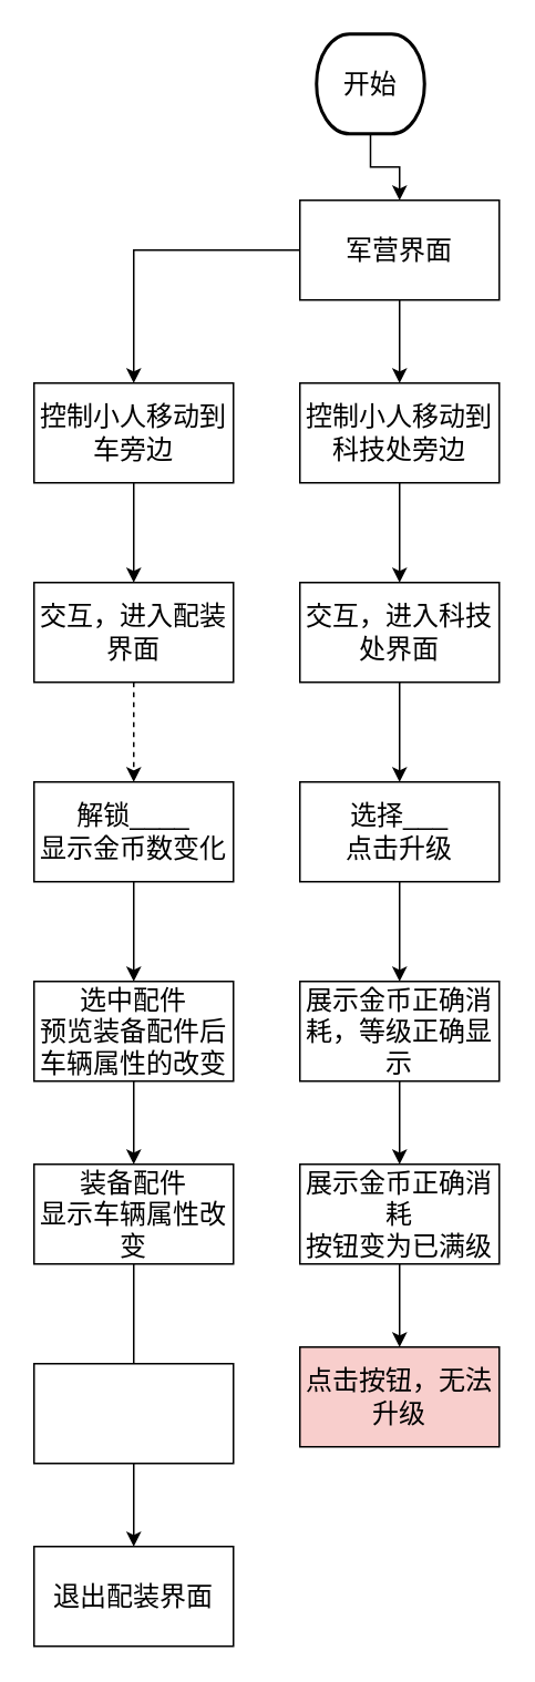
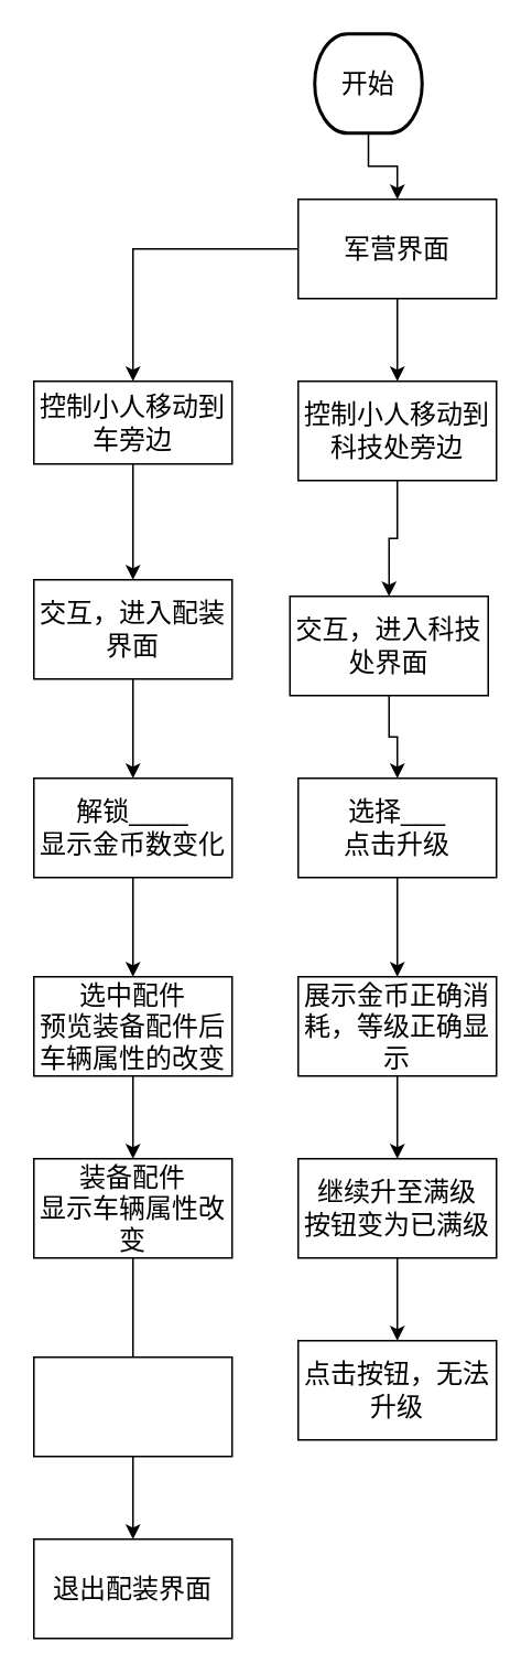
- <mxCell id="8" value="&lt;font style=&quot;font-size: 16px;&quot;&gt;控制小人移动到车旁边&lt;/font&gt;" style="rounded=0;whiteSpace=wrap;html=1;" parent="1" vertex="1"><mxGeometry x="20" y="230" width="120" height="60" as="geometry" /></mxCell>
+ <mxCell id="8" value="&lt;font style=&quot;font-size: 16px;&quot;&gt;控制小人移动到车旁边&lt;/font&gt;" style="rounded=0;whiteSpace=wrap;html=1;" parent="1" vertex="1"><mxGeometry x="20" y="230" width="120" height="50" as="geometry" /></mxCell>
- <mxCell id="21" value="&lt;font style=&quot;font-size: 16px;&quot;&gt;交互，进入科技处界面&lt;/font&gt;" style="rounded=0;whiteSpace=wrap;html=1;" parent="1" vertex="1"><mxGeometry x="180" y="350" width="120" height="60" as="geometry" /></mxCell>
+ <mxCell id="21" value="&lt;font style=&quot;font-size: 16px;&quot;&gt;交互，进入科技处界面&lt;/font&gt;" style="rounded=0;whiteSpace=wrap;html=1;" parent="1" vertex="1"><mxGeometry x="175" y="360" width="120" height="60" as="geometry" /></mxCell>
- <mxCell id="9" style="edgeStyle=orthogonalEdgeStyle;rounded=0;orthogonalLoop=1;jettySize=auto;html=1;exitX=0.5;exitY=1;exitDx=0;exitDy=0;entryX=0.5;entryY=0;entryDx=0;entryDy=0;dashed=1;" parent="1" source="10" target="12" edge="1"><mxGeometry relative="1" as="geometry" /></mxCell>
+ <mxCell id="9" style="edgeStyle=orthogonalEdgeStyle;rounded=0;orthogonalLoop=1;jettySize=auto;html=1;exitX=0.5;exitY=1;exitDx=0;exitDy=0;entryX=0.5;entryY=0;entryDx=0;entryDy=0;" parent="1" source="10" target="12" edge="1"><mxGeometry relative="1" as="geometry" /></mxCell>
- <mxCell id="27" value="&lt;span style=&quot;font-size: 16px;&quot;&gt;展示金币正确消耗&lt;/span&gt;&lt;div&gt;&lt;span style=&quot;font-size: 16px;&quot;&gt;按钮变为已满级&lt;/span&gt;&lt;/div&gt;" style="rounded=0;whiteSpace=wrap;html=1;" parent="1" vertex="1"><mxGeometry x="180" y="700" width="120" height="60" as="geometry" /></mxCell>
+ <mxCell id="27" value="&lt;span style=&quot;font-size: 16px;&quot;&gt;继续升至满级&lt;/span&gt;&lt;div&gt;&lt;span style=&quot;font-size: 16px;&quot;&gt;按钮变为已满级&lt;/span&gt;&lt;/div&gt;" style="rounded=0;whiteSpace=wrap;html=1;" parent="1" vertex="1"><mxGeometry x="180" y="700" width="120" height="60" as="geometry" /></mxCell>
- <mxCell id="28" value="&lt;span style=&quot;font-size: 16px;&quot;&gt;点击按钮，无法升级&lt;/span&gt;" style="rounded=0;whiteSpace=wrap;html=1;fillColor=#f8cecc;" parent="1" vertex="1"><mxGeometry x="180" y="810" width="120" height="60" as="geometry" /></mxCell>
+ <mxCell id="28" value="&lt;span style=&quot;font-size: 16px;&quot;&gt;点击按钮，无法升级&lt;/span&gt;" style="rounded=0;whiteSpace=wrap;html=1;" parent="1" vertex="1"><mxGeometry x="180" y="810" width="120" height="60" as="geometry" /></mxCell>
